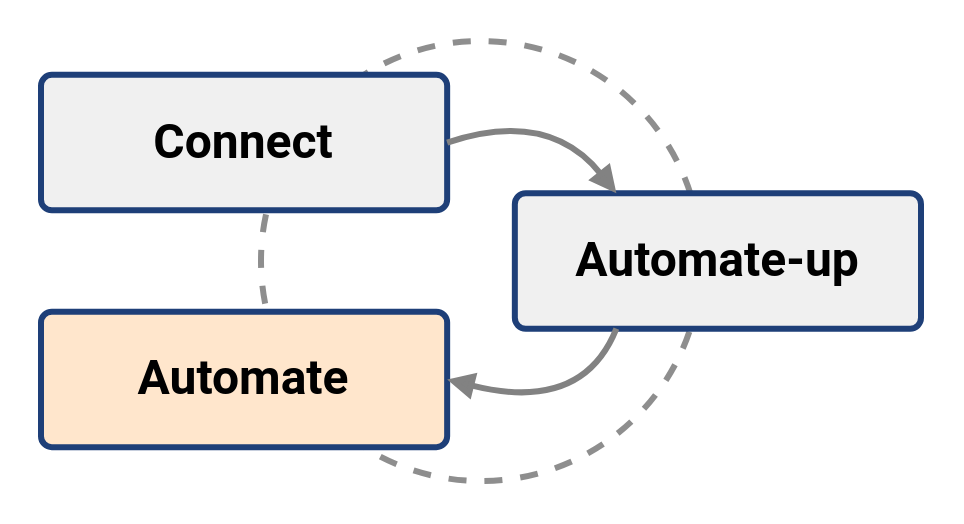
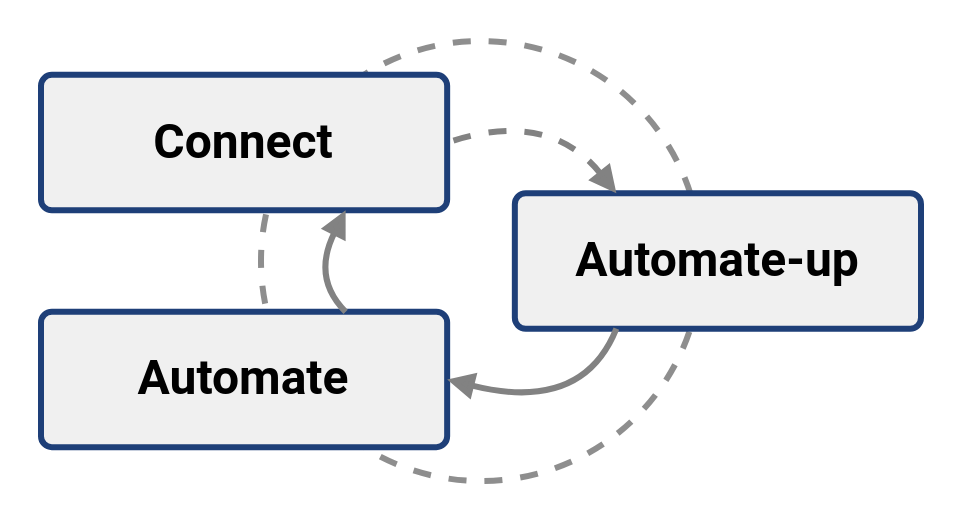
- <mxCell id="5" value="" style="curved=1;endArrow=none;html=1;strokeColor=#828282;strokeWidth=3;endFill=0;rounded=0;entryX=1;entryY=0.5;entryDx=0;entryDy=0;exitX=0.25;exitY=0;exitDx=0;exitDy=0;startArrow=block;startFill=1;fontSize=24;" parent="1" source="4" target="3" edge="1"><mxGeometry width="50" height="50" relative="1" as="geometry"><mxPoint x="189.231" y="138.462" as="sourcePoint" /><mxPoint x="240" y="189.231" as="targetPoint" /><Array as="points"><mxPoint x="273.846" y="53.846" /></Array></mxGeometry></mxCell>
+ <mxCell id="5" value="" style="curved=1;endArrow=none;html=1;strokeColor=#828282;strokeWidth=3;endFill=0;rounded=0;entryX=1;entryY=0.5;entryDx=0;entryDy=0;exitX=0.25;exitY=0;exitDx=0;exitDy=0;startArrow=block;startFill=1;fontSize=24;dashed=1;" parent="1" source="4" target="3" edge="1"><mxGeometry width="50" height="50" relative="1" as="geometry"><mxPoint x="189.231" y="138.462" as="sourcePoint" /><mxPoint x="240" y="189.231" as="targetPoint" /><Array as="points"><mxPoint x="273.846" y="53.846" /></Array></mxGeometry></mxCell>
+ <mxCell id="8" value="" style="curved=1;endArrow=none;html=1;strokeColor=#828282;strokeWidth=3;endFill=0;rounded=0;entryX=0.75;entryY=0;entryDx=0;entryDy=0;exitX=0.75;exitY=1;exitDx=0;exitDy=0;startArrow=block;startFill=1;fontSize=24;" parent="1" source="3" target="6" edge="1"><mxGeometry width="50" height="50" relative="1" as="geometry"><mxPoint x="358.462" y="138.462" as="sourcePoint" /><mxPoint x="240" y="104.615" as="targetPoint" /><Array as="points"><mxPoint x="155.385" y="138.462" /></Array></mxGeometry></mxCell>
- <mxCell id="6" value="&lt;font face=&quot;Roboto&quot; style=&quot;font-size: 24px;&quot;&gt;Automate&lt;/font&gt;" style="rounded=1;whiteSpace=wrap;html=1;strokeWidth=3;arcSize=8;strokeColor=#1E3F78;fillColor=#ffe6cc;fontStyle=1;spacing=2;fontSize=24;" parent="1" vertex="1"><mxGeometry x="20" y="155.385" width="203.077" height="67.692" as="geometry" /></mxCell>
+ <mxCell id="6" value="&lt;font face=&quot;Roboto&quot; style=&quot;font-size: 24px;&quot;&gt;Automate&lt;/font&gt;" style="rounded=1;whiteSpace=wrap;html=1;strokeWidth=3;arcSize=8;strokeColor=#1E3F78;fillColor=#F0F0F0;fontStyle=1;spacing=2;fontSize=24;" parent="1" vertex="1"><mxGeometry x="20" y="155.385" width="203.077" height="67.692" as="geometry" /></mxCell>
